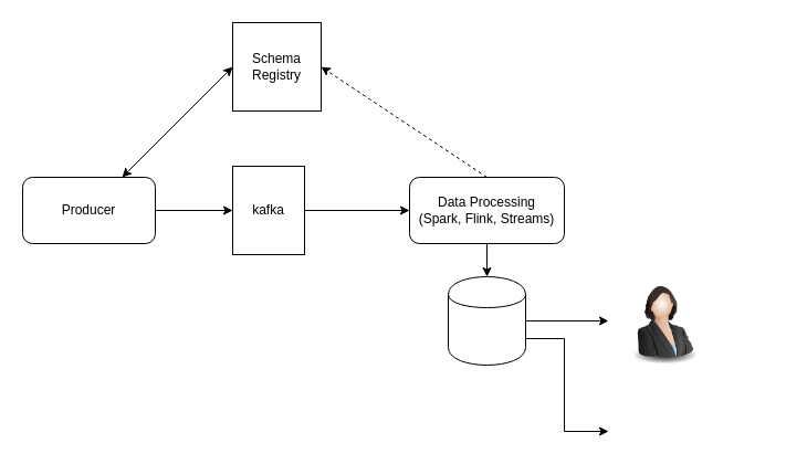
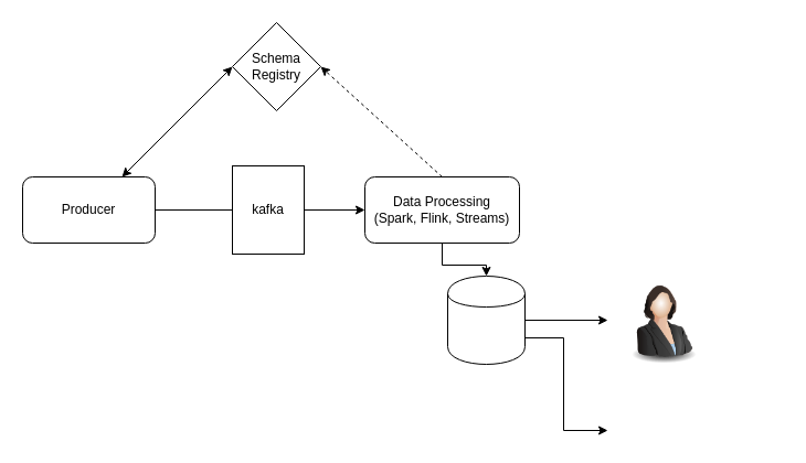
- <mxCell id="5" value="Schema&lt;br&gt;Registry&lt;br&gt;" style="whiteSpace=wrap;html=1;aspect=fixed;" parent="1" vertex="1"><mxGeometry x="210" y="20" width="80" height="80" as="geometry" /></mxCell>
+ <mxCell id="5" value="Schema&lt;br&gt;Registry&lt;br&gt;" style="rhombus;whiteSpace=wrap;html=1;aspect=fixed;" parent="1" vertex="1"><mxGeometry x="210" y="20" width="80" height="80" as="geometry" /></mxCell>
- <mxCell id="4" value="" style="endArrow=classic;html=1;entryX=0;entryY=0.5;entryDx=0;entryDy=0;exitX=1;exitY=0.5;exitDx=0;exitDy=0;" parent="1" source="3" target="2" edge="1"><mxGeometry width="50" height="50" relative="1" as="geometry"><mxPoint x="-10" y="300" as="sourcePoint" /><mxPoint x="40" y="250" as="targetPoint" /></mxGeometry></mxCell>
+ <mxCell id="4" value="" style="endArrow=none;html=1;entryX=0;entryY=0.5;entryDx=0;entryDy=0;exitX=1;exitY=0.5;exitDx=0;exitDy=0;" parent="1" source="3" target="2" edge="1"><mxGeometry width="50" height="50" relative="1" as="geometry"><mxPoint x="-10" y="300" as="sourcePoint" /><mxPoint x="40" y="250" as="targetPoint" /></mxGeometry></mxCell>
- <mxCell id="8" value="Data Processing&lt;br&gt;(Spark, Flink, Streams)&lt;br&gt;" style="rounded=1;whiteSpace=wrap;html=1;" parent="1" vertex="1"><mxGeometry x="370" y="160" width="140" height="60" as="geometry" /></mxCell>
+ <mxCell id="8" value="Data Processing&lt;br&gt;(Spark, Flink, Streams)&lt;br&gt;" style="rounded=1;whiteSpace=wrap;html=1;" parent="1" vertex="1"><mxGeometry x="330" y="160" width="140" height="60" as="geometry" /></mxCell>
